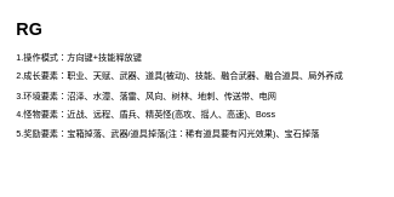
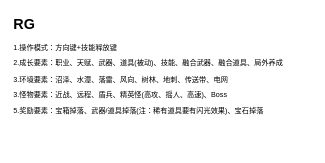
- <mxCell id="2" value="&lt;h1 style=&quot;margin-top: 0px;&quot;&gt;RG&lt;/h1&gt;&lt;p&gt;1.操作模式：方向键+技能释放键&lt;/p&gt;&lt;p&gt;2.成长要素：职业、天赋、武器、道具(被动)、技能、融合武器、融合道具、局外养成&lt;/p&gt;&lt;p&gt;3.环境要素：沼泽、水潭、落雷、风向、树林、地刺、传送带、电网&lt;/p&gt;&lt;p&gt;4.怪物要素：近战、远程、盾兵、精英怪(高攻、摇人、高速)、Boss&lt;/p&gt;&lt;p&gt;5.奖励要素：宝箱掉落、武器/道具掉落(注：稀有道具要有闪光效果)、宝石掉落&lt;/p&gt;" style="text;html=1;whiteSpace=wrap;overflow=hidden;rounded=0;" vertex="1" parent="1"><mxGeometry x="20" y="20" width="500" height="230" as="geometry" /></mxCell>
+ <mxCell id="2" value="&lt;h1 style=&quot;margin-top: 0px;&quot;&gt;RG&lt;/h1&gt;&lt;p&gt;1.操作模式：方向键+技能释放键&lt;/p&gt;&lt;p&gt;2.成长要素：职业、天赋、武器、道具(被动)、技能、融合武器、融合道具、局外养成&lt;/p&gt;&lt;p&gt;3.环境要素：沼泽、水潭、落雷、风向、树林、地刺、传送带、电网&lt;/p&gt;&lt;p&gt;3.怪物要素：近战、远程、盾兵、精英怪(高攻、摇人、高速)、Boss&lt;/p&gt;&lt;p&gt;5.奖励要素：宝箱掉落、武器/道具掉落(注：稀有道具要有闪光效果)、宝石掉落&lt;/p&gt;" style="text;html=1;whiteSpace=wrap;overflow=hidden;rounded=0;" vertex="1" parent="1"><mxGeometry x="20" y="20" width="500" height="230" as="geometry" /></mxCell>
